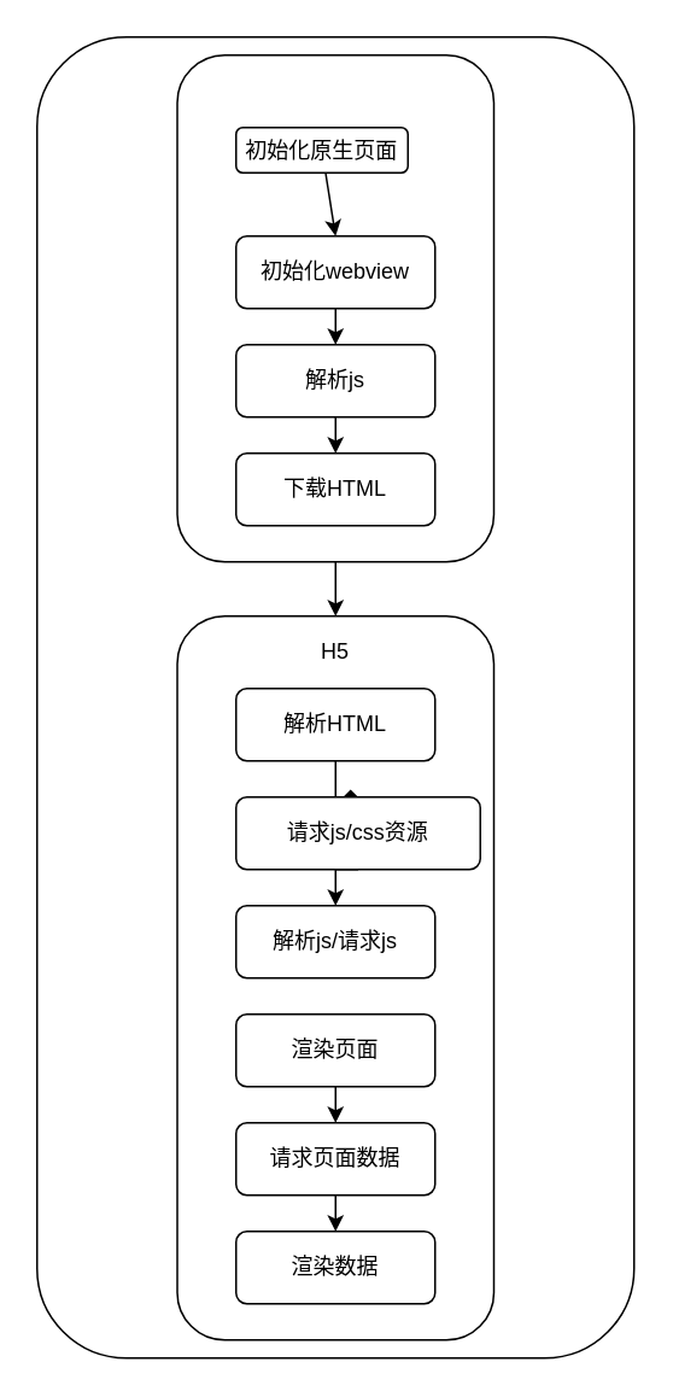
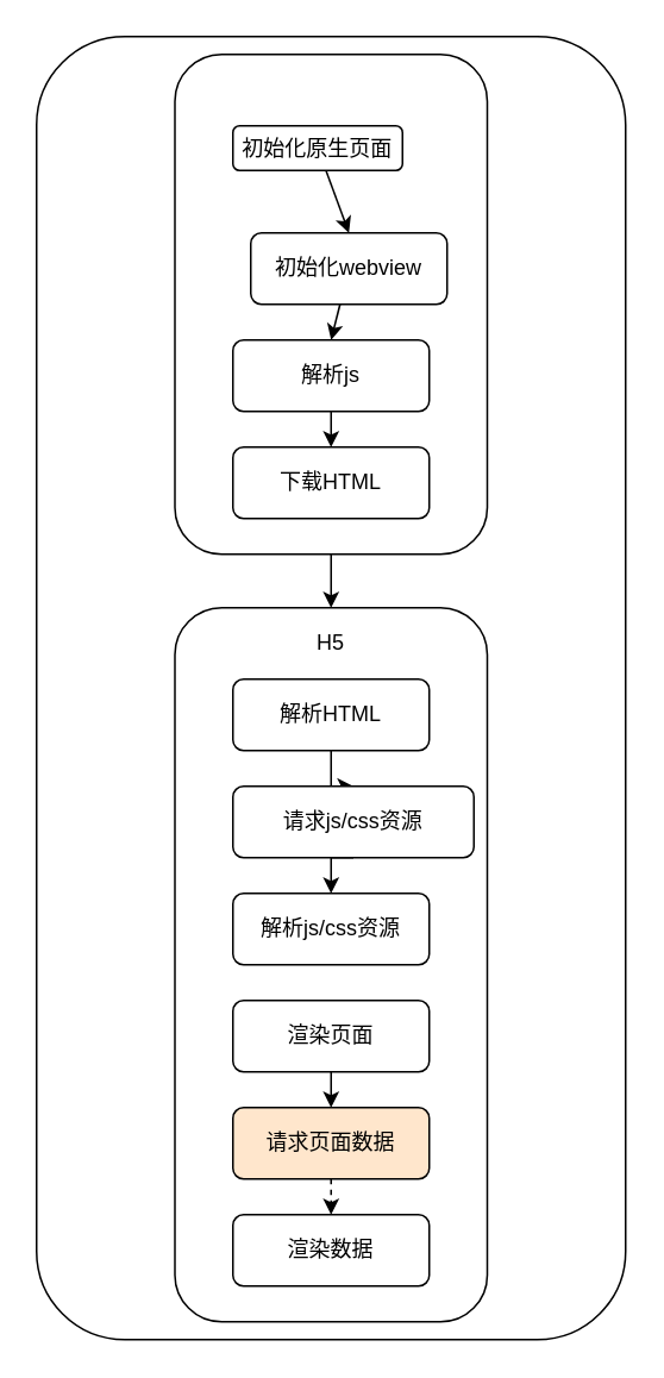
- <mxCell id="7" value="&lt;div class=&quot;lake-content&quot;&gt;&lt;div class=&quot;lake-content&quot;&gt;&lt;span class=&quot;ne-text&quot;&gt;初始化webview&lt;/span&gt;&lt;/div&gt;&lt;/div&gt;" style="rounded=1;whiteSpace=wrap;html=1;" parent="1" vertex="1"><mxGeometry x="130" y="130" width="110" height="40" as="geometry" /></mxCell>
+ <mxCell id="7" value="&lt;div class=&quot;lake-content&quot;&gt;&lt;div class=&quot;lake-content&quot;&gt;&lt;span class=&quot;ne-text&quot;&gt;初始化webview&lt;/span&gt;&lt;/div&gt;&lt;/div&gt;" style="rounded=1;whiteSpace=wrap;html=1;" parent="1" vertex="1"><mxGeometry x="140" y="130" width="110" height="40" as="geometry" /></mxCell>
- <mxCell id="13" style="edgeStyle=orthogonalEdgeStyle;rounded=0;orthogonalLoop=1;jettySize=auto;html=1;endArrow=diamond;" edge="1" parent="1" source="14" target="17"><mxGeometry relative="1" as="geometry" /></mxCell>
+ <mxCell id="13" style="edgeStyle=orthogonalEdgeStyle;rounded=0;orthogonalLoop=1;jettySize=auto;html=1;" edge="1" parent="1" source="14" target="17"><mxGeometry relative="1" as="geometry" /></mxCell>
- <mxCell id="18" value="&lt;div class=&quot;lake-content&quot;&gt;&lt;div class=&quot;lake-content&quot;&gt;&lt;div class=&quot;lake-content&quot;&gt;&lt;div class=&quot;lake-content&quot;&gt;&lt;div class=&quot;lake-content&quot;&gt;&lt;div class=&quot;lake-content&quot;&gt;&lt;span class=&quot;ne-text&quot;&gt;解析js/请求js&lt;/span&gt;&lt;/div&gt;&lt;/div&gt;&lt;/div&gt;&lt;/div&gt;&lt;/div&gt;&lt;/div&gt;" style="rounded=1;whiteSpace=wrap;html=1;" parent="1" vertex="1"><mxGeometry x="130" y="500" width="110" height="40" as="geometry" /></mxCell>
+ <mxCell id="18" value="&lt;div class=&quot;lake-content&quot;&gt;&lt;div class=&quot;lake-content&quot;&gt;&lt;div class=&quot;lake-content&quot;&gt;&lt;div class=&quot;lake-content&quot;&gt;&lt;div class=&quot;lake-content&quot;&gt;&lt;div class=&quot;lake-content&quot;&gt;&lt;span class=&quot;ne-text&quot;&gt;解析js/css资源&lt;/span&gt;&lt;/div&gt;&lt;/div&gt;&lt;/div&gt;&lt;/div&gt;&lt;/div&gt;&lt;/div&gt;" style="rounded=1;whiteSpace=wrap;html=1;" parent="1" vertex="1"><mxGeometry x="130" y="500" width="110" height="40" as="geometry" /></mxCell>
- <mxCell id="22" value="&lt;div class=&quot;lake-content&quot;&gt;&lt;div class=&quot;lake-content&quot;&gt;&lt;div class=&quot;lake-content&quot;&gt;&lt;div class=&quot;lake-content&quot;&gt;&lt;div class=&quot;lake-content&quot;&gt;&lt;div class=&quot;lake-content&quot;&gt;&lt;div class=&quot;lake-content&quot;&gt;&lt;span class=&quot;ne-text&quot;&gt;请求页面数据&lt;/span&gt;&lt;/div&gt;&lt;/div&gt;&lt;/div&gt;&lt;/div&gt;&lt;/div&gt;&lt;/div&gt;&lt;/div&gt;" style="rounded=1;whiteSpace=wrap;html=1;" parent="1" vertex="1"><mxGeometry x="130" y="620" width="110" height="40" as="geometry" /></mxCell>
+ <mxCell id="22" value="&lt;div class=&quot;lake-content&quot;&gt;&lt;div class=&quot;lake-content&quot;&gt;&lt;div class=&quot;lake-content&quot;&gt;&lt;div class=&quot;lake-content&quot;&gt;&lt;div class=&quot;lake-content&quot;&gt;&lt;div class=&quot;lake-content&quot;&gt;&lt;div class=&quot;lake-content&quot;&gt;&lt;span class=&quot;ne-text&quot;&gt;请求页面数据&lt;/span&gt;&lt;/div&gt;&lt;/div&gt;&lt;/div&gt;&lt;/div&gt;&lt;/div&gt;&lt;/div&gt;&lt;/div&gt;" style="rounded=1;whiteSpace=wrap;html=1;fillColor=#ffe6cc;" parent="1" vertex="1"><mxGeometry x="130" y="620" width="110" height="40" as="geometry" /></mxCell>
- <mxCell id="21" style="edgeStyle=orthogonalEdgeStyle;rounded=0;orthogonalLoop=1;jettySize=auto;html=1;exitX=0.5;exitY=1;exitDx=0;exitDy=0;entryX=0.5;entryY=0;entryDx=0;entryDy=0;" edge="1" parent="1" source="22" target="23"><mxGeometry relative="1" as="geometry" /></mxCell>
+ <mxCell id="21" style="edgeStyle=orthogonalEdgeStyle;rounded=0;orthogonalLoop=1;jettySize=auto;html=1;exitX=0.5;exitY=1;exitDx=0;exitDy=0;entryX=0.5;entryY=0;entryDx=0;entryDy=0;dashed=1;" edge="1" parent="1" source="22" target="23"><mxGeometry relative="1" as="geometry" /></mxCell>
